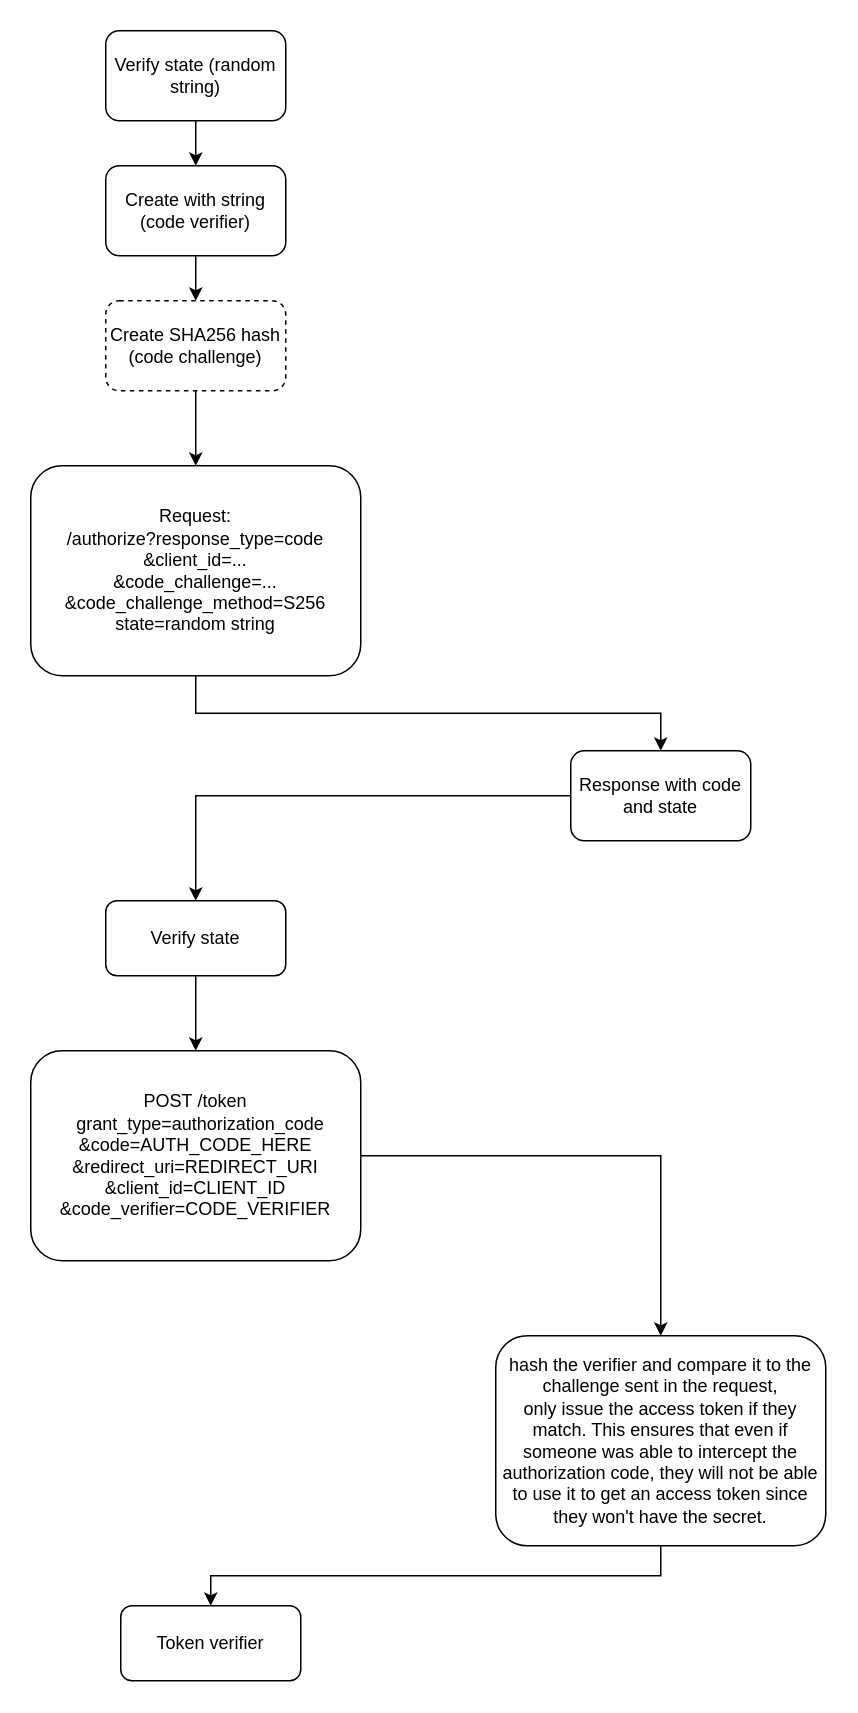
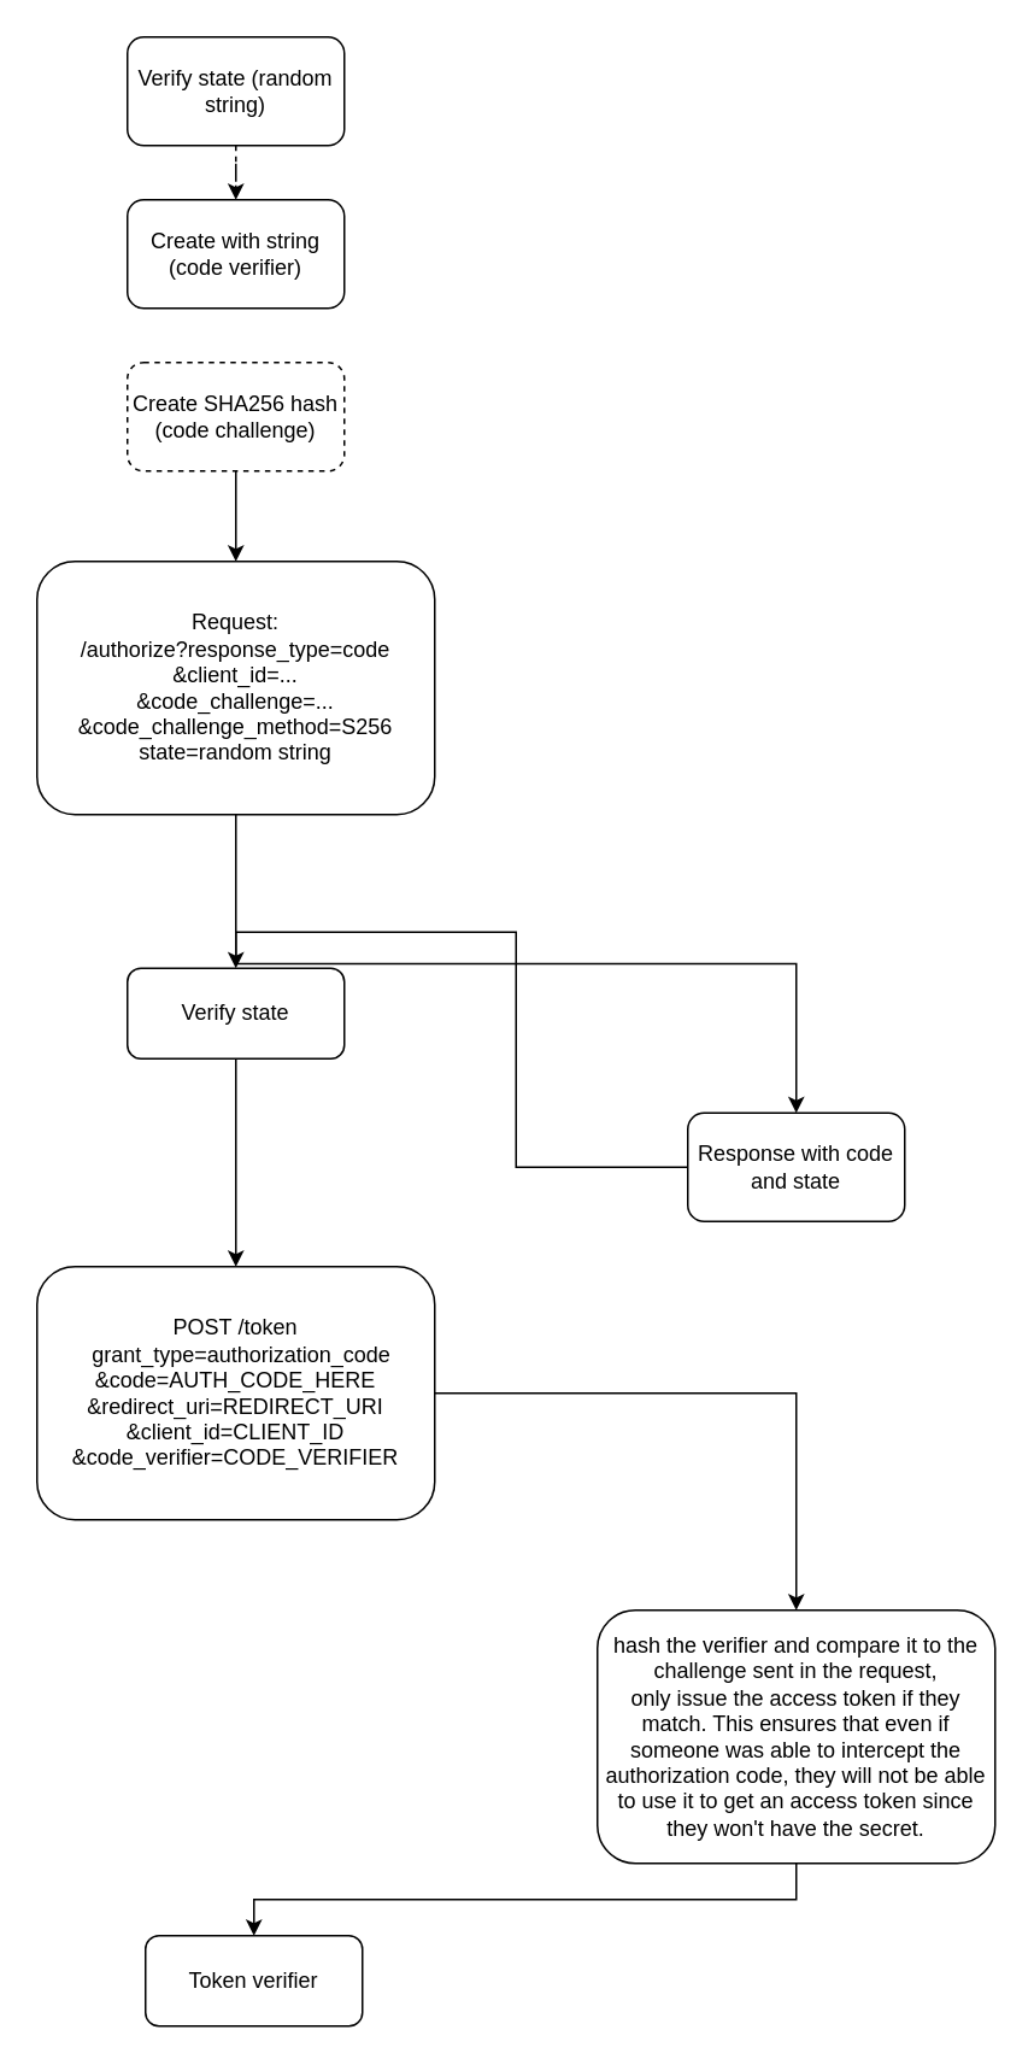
- <mxCell id="14" value="" style="edgeStyle=orthogonalEdgeStyle;rounded=0;orthogonalLoop=1;jettySize=auto;html=1;" edge="1" parent="1" source="15" target="3"><mxGeometry relative="1" as="geometry" /></mxCell>
+ <mxCell id="14" value="" style="edgeStyle=orthogonalEdgeStyle;rounded=0;orthogonalLoop=1;jettySize=auto;html=1;dashed=1;" edge="1" parent="1" source="15" target="3"><mxGeometry relative="1" as="geometry" /></mxCell>
- <mxCell id="2" value="" style="edgeStyle=orthogonalEdgeStyle;rounded=0;orthogonalLoop=1;jettySize=auto;html=1;" edge="1" parent="1" source="3" target="5"><mxGeometry relative="1" as="geometry" /></mxCell>
- <mxCell id="9" value="Response with code and state" style="rounded=1;whiteSpace=wrap;html=1;" vertex="1" parent="1"><mxGeometry x="380" y="500" width="120" height="60" as="geometry" /></mxCell>
+ <mxCell id="9" value="Response with code and state" style="rounded=1;whiteSpace=wrap;html=1;" vertex="1" parent="1"><mxGeometry x="380" y="615" width="120" height="60" as="geometry" /></mxCell>
- <mxCell id="17" value="Verify state" style="rounded=1;whiteSpace=wrap;html=1;" vertex="1" parent="1"><mxGeometry x="70" y="600" width="120" height="50" as="geometry" /></mxCell>
+ <mxCell id="17" value="Verify state" style="rounded=1;whiteSpace=wrap;html=1;" vertex="1" parent="1"><mxGeometry x="70" y="535" width="120" height="50" as="geometry" /></mxCell>
